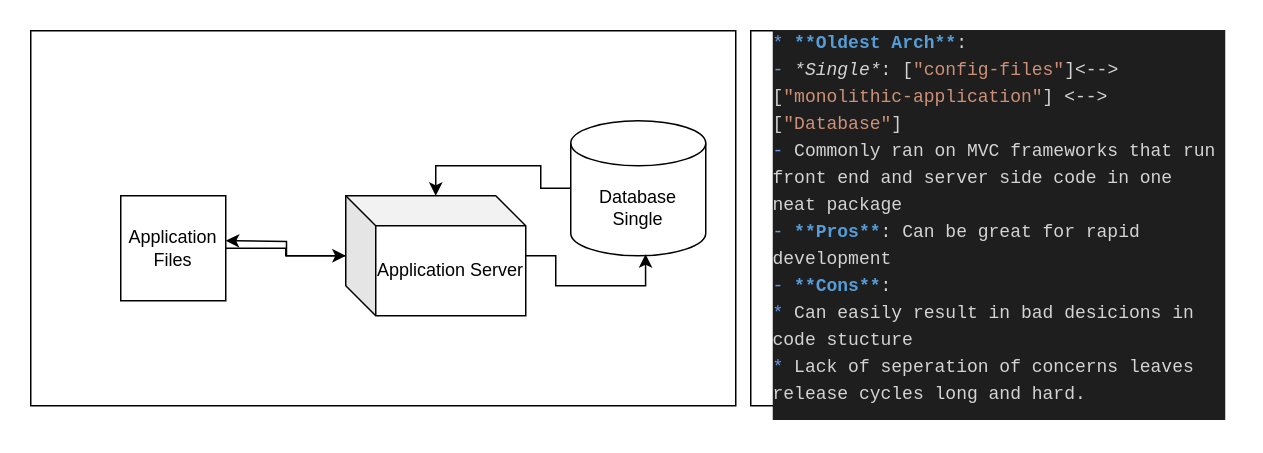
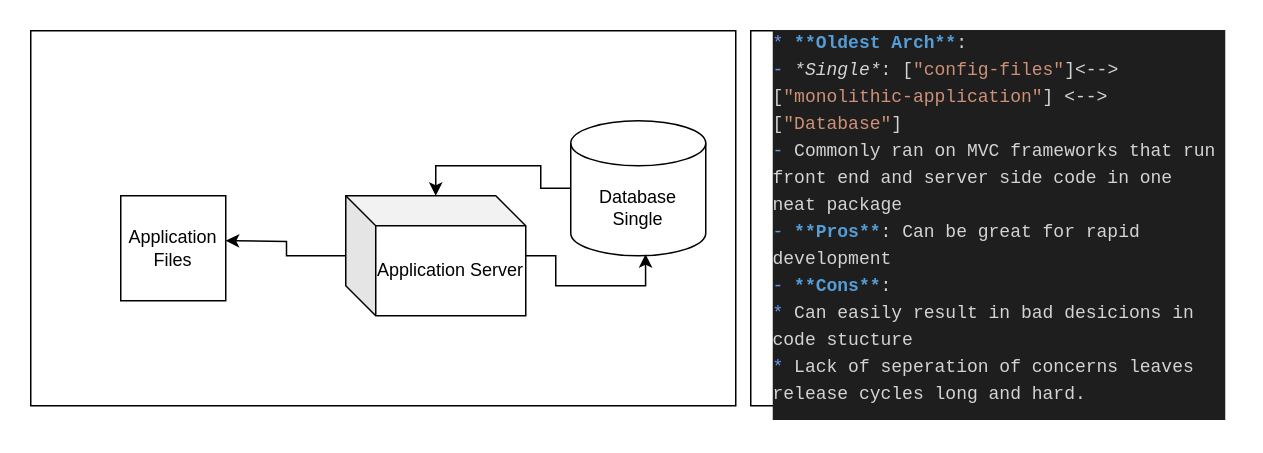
- <mxCell id="9" style="edgeStyle=orthogonalEdgeStyle;rounded=0;orthogonalLoop=1;jettySize=auto;html=1;" parent="3" source="10" target="8" edge="1"><mxGeometry relative="1" as="geometry" /></mxCell>
